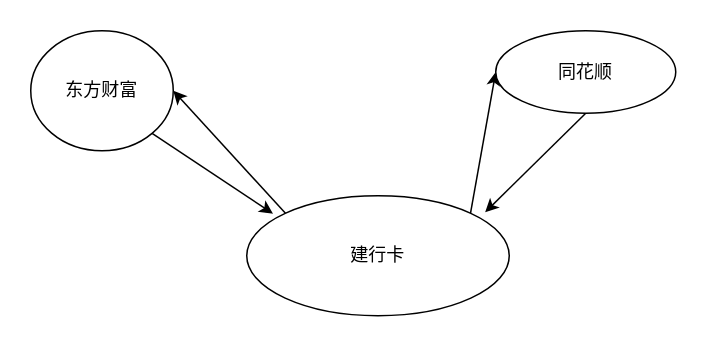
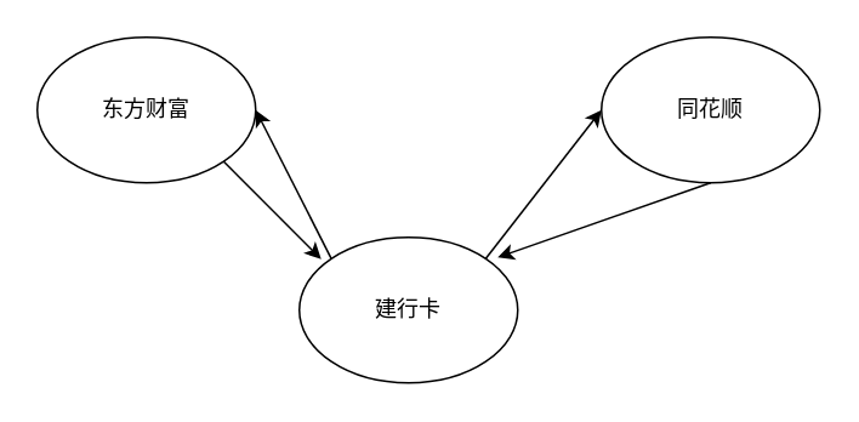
- <mxCell id="8" value="同花顺" style="ellipse;whiteSpace=wrap;html=1;" vertex="1" parent="1"><mxGeometry x="330" y="20" width="120" height="55" as="geometry" /></mxCell>
+ <mxCell id="8" value="同花顺" style="ellipse;whiteSpace=wrap;html=1;" vertex="1" parent="1"><mxGeometry x="330" y="20" width="120" height="80" as="geometry" /></mxCell>
- <mxCell id="6" value="东方财富" style="ellipse;whiteSpace=wrap;html=1;" vertex="1" parent="1"><mxGeometry x="20" y="20" width="95" height="80" as="geometry" /></mxCell>
+ <mxCell id="6" value="东方财富" style="ellipse;whiteSpace=wrap;html=1;" vertex="1" parent="1"><mxGeometry x="20" y="20" width="120" height="80" as="geometry" /></mxCell>
- <mxCell id="4" value="建行卡" style="ellipse;whiteSpace=wrap;html=1;" vertex="1" parent="1"><mxGeometry x="164" y="130" width="175" height="80" as="geometry" /></mxCell>
+ <mxCell id="4" value="建行卡" style="ellipse;whiteSpace=wrap;html=1;" vertex="1" parent="1"><mxGeometry x="164" y="130" width="120" height="80" as="geometry" /></mxCell>
